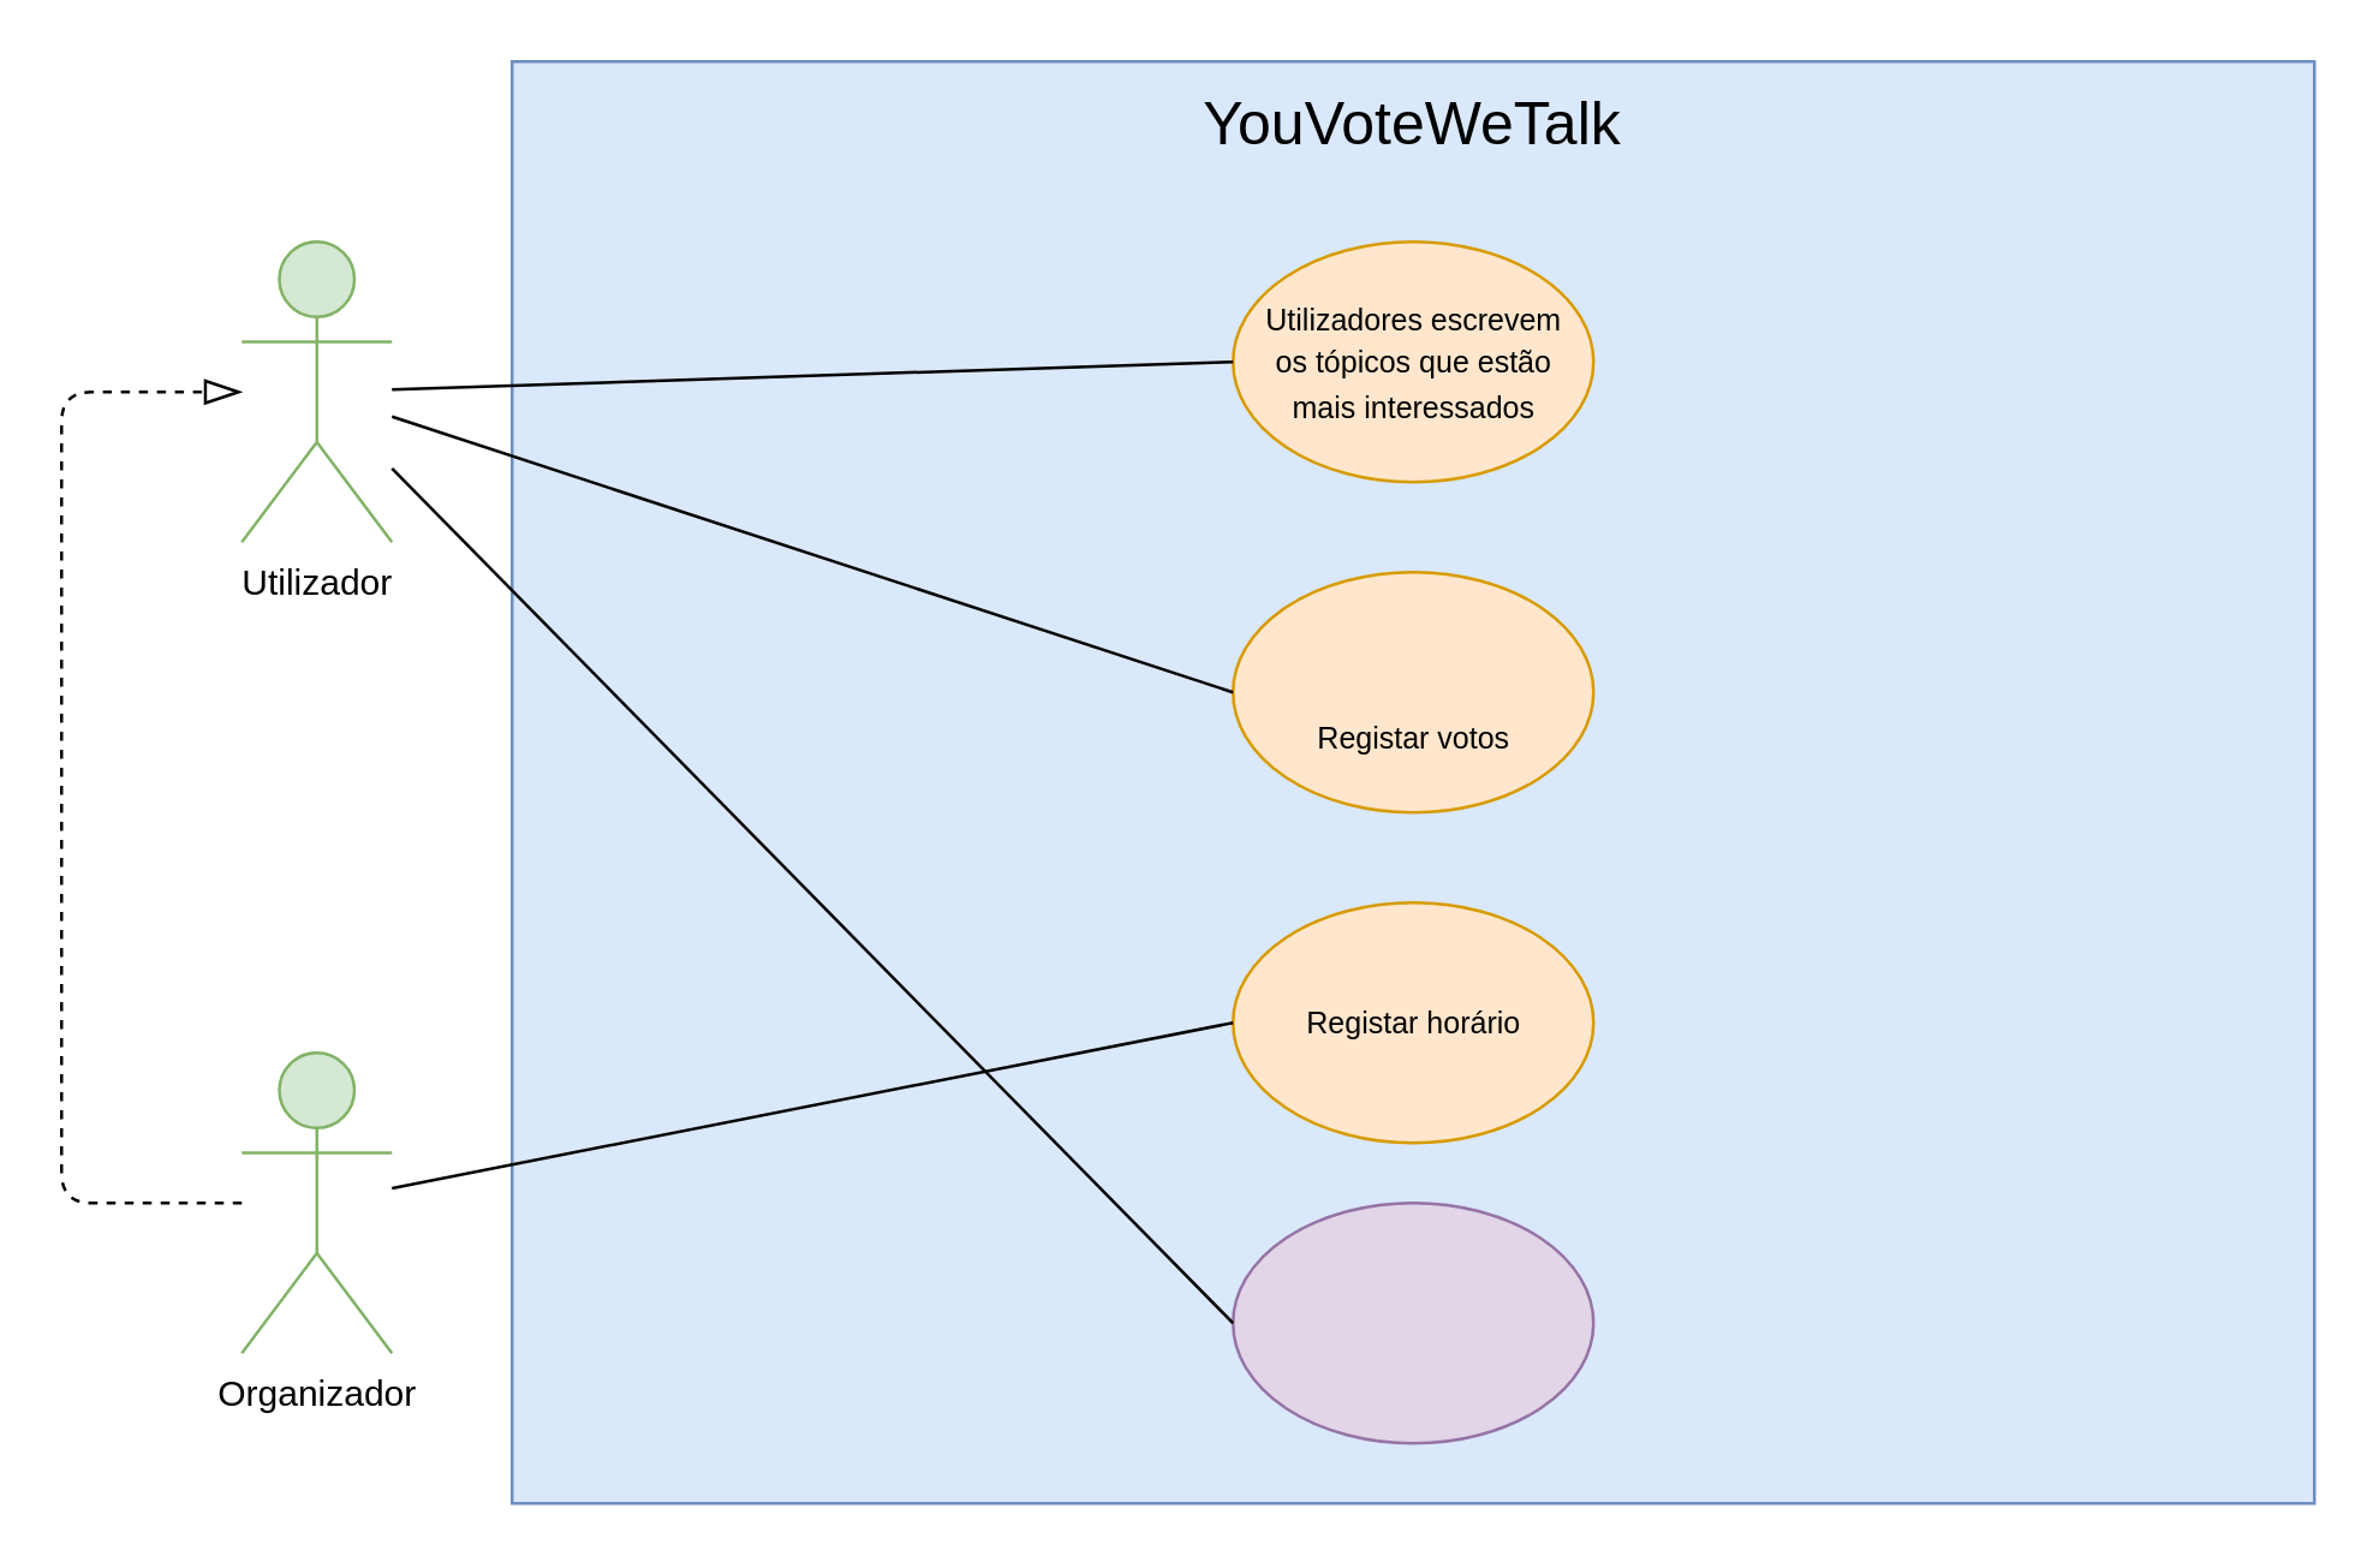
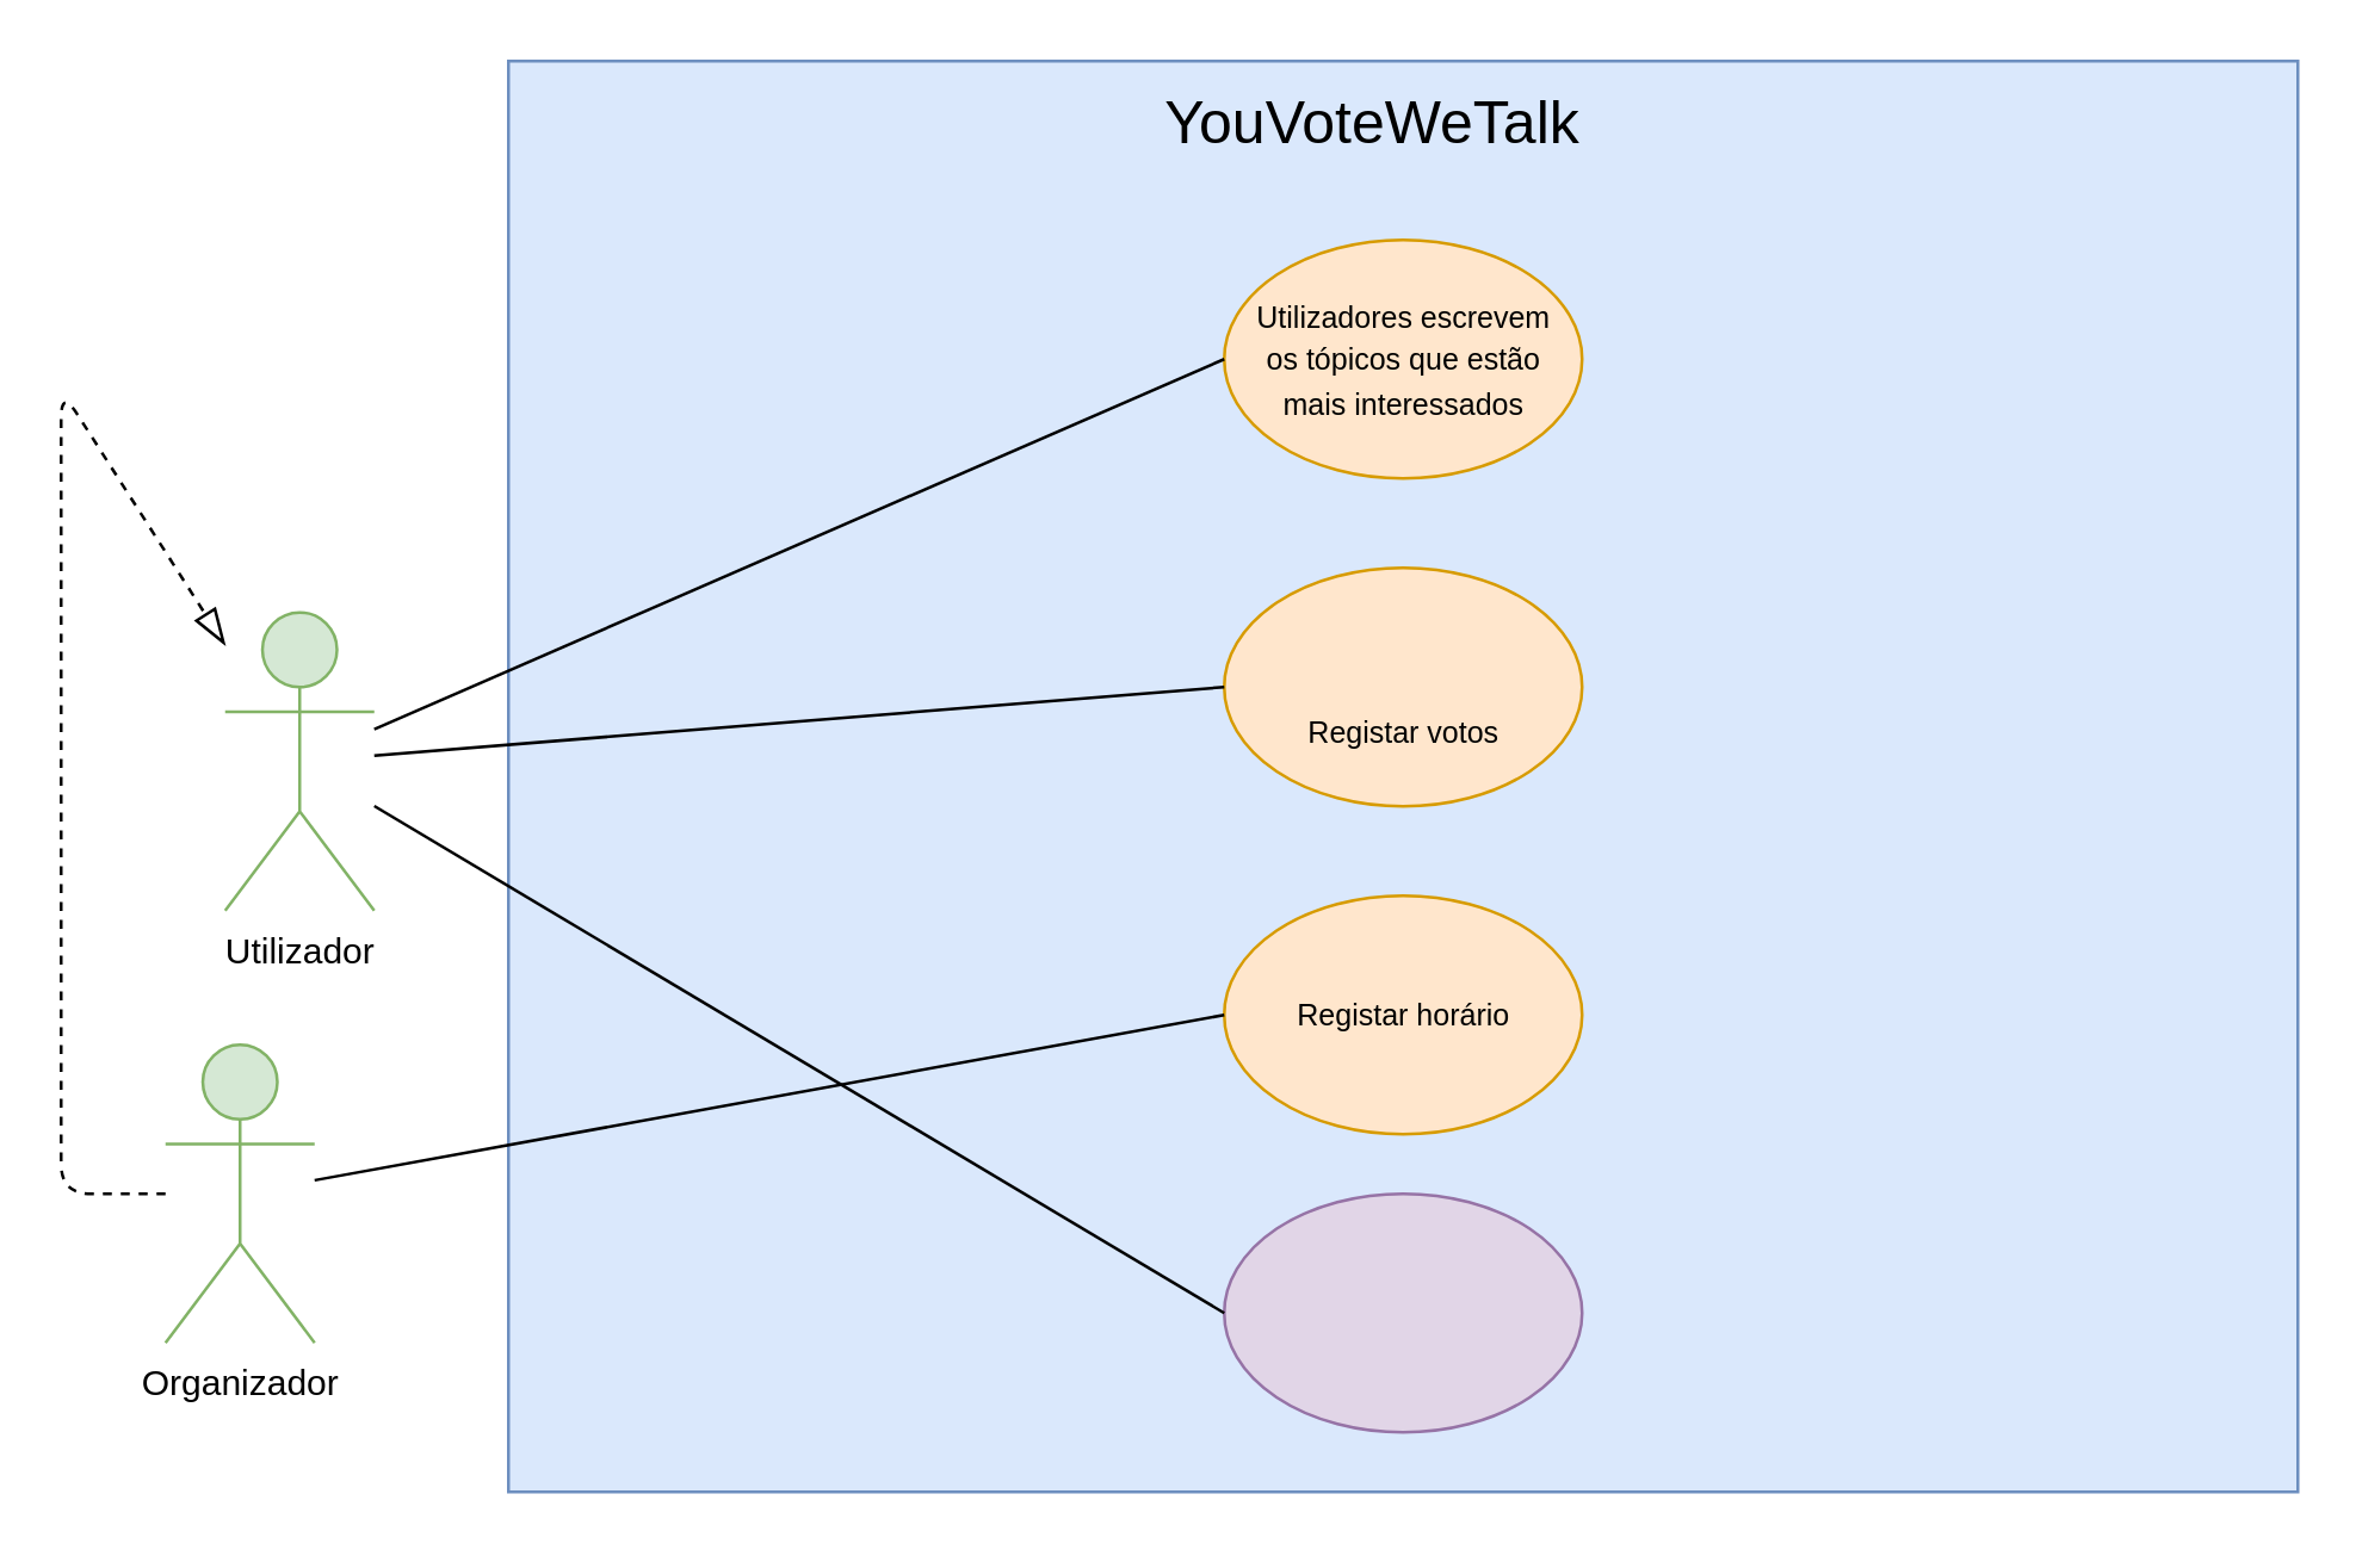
- <mxCell id="7" value="&lt;font style=&quot;font-size: 20px&quot;&gt;YouVoteWeTalk&lt;/font&gt;" style="text;html=1;strokeColor=none;fillColor=none;align=center;verticalAlign=middle;whiteSpace=wrap;rounded=0;" vertex="1" parent="1"><mxGeometry x="377" y="30" width="186" height="20" as="geometry" /></mxCell>
+ <mxCell id="7" value="&lt;font style=&quot;font-size: 20px&quot;&gt;YouVoteWeTalk&lt;/font&gt;" style="text;html=1;strokeColor=none;fillColor=none;align=center;verticalAlign=middle;whiteSpace=wrap;rounded=0;" vertex="1" parent="1"><mxGeometry x="367" y="30" width="186" height="20" as="geometry" /></mxCell>
- <mxCell id="12" value="Utilizador" style="shape=umlActor;verticalLabelPosition=bottom;verticalAlign=top;html=1;outlineConnect=0;fillColor=#d5e8d4;strokeColor=#82b366;" vertex="1" parent="1"><mxGeometry x="80" y="80" width="50" height="100" as="geometry" /></mxCell>
+ <mxCell id="12" value="Utilizador" style="shape=umlActor;verticalLabelPosition=bottom;verticalAlign=top;html=1;outlineConnect=0;fillColor=#d5e8d4;strokeColor=#82b366;" vertex="1" parent="1"><mxGeometry x="75" y="205" width="50" height="100" as="geometry" /></mxCell>
- <mxCell id="13" value="Organizador" style="shape=umlActor;verticalLabelPosition=bottom;verticalAlign=top;html=1;outlineConnect=0;fillColor=#d5e8d4;strokeColor=#82b366;" vertex="1" parent="1"><mxGeometry x="80" y="350" width="50" height="100" as="geometry" /></mxCell>
+ <mxCell id="13" value="Organizador" style="shape=umlActor;verticalLabelPosition=bottom;verticalAlign=top;html=1;outlineConnect=0;fillColor=#d5e8d4;strokeColor=#82b366;" vertex="1" parent="1"><mxGeometry x="55" y="350" width="50" height="100" as="geometry" /></mxCell>
